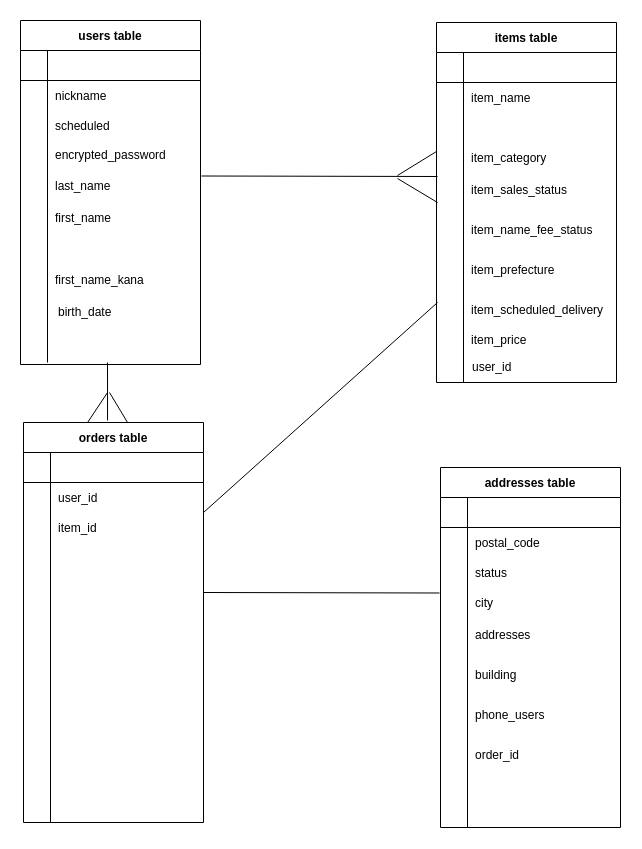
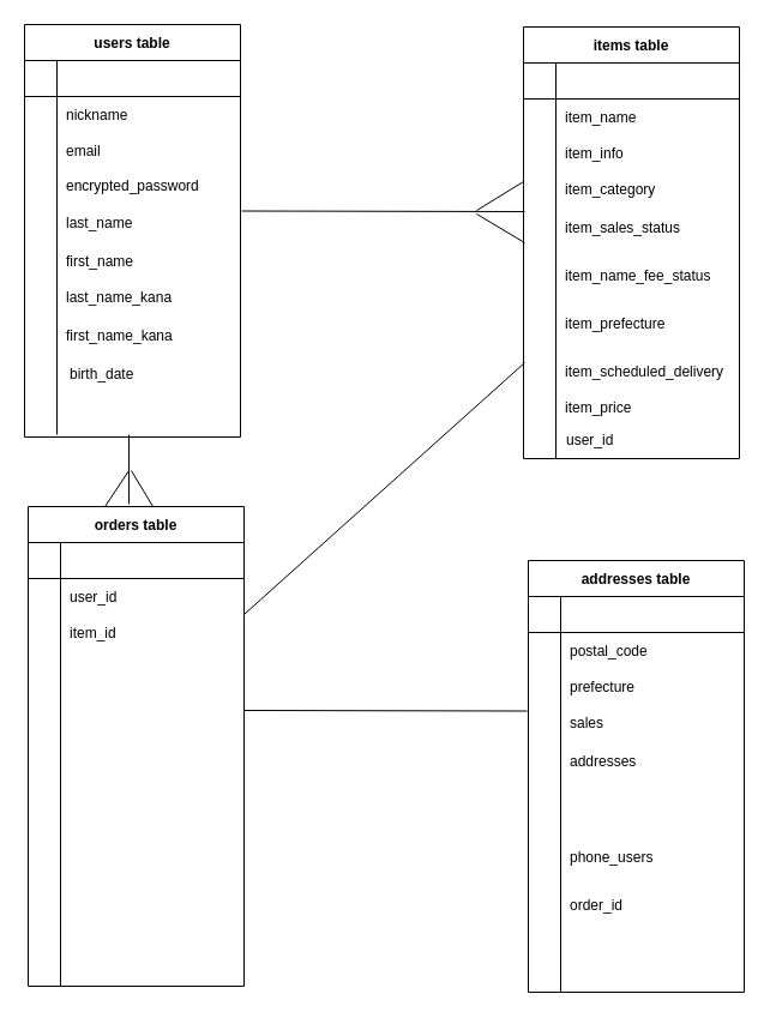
- <mxCell id="11" value="scheduled" style="shape=partialRectangle;connectable=0;fillColor=none;top=0;left=0;bottom=0;right=0;align=left;spacingLeft=6;overflow=hidden;" vertex="1" parent="9"><mxGeometry x="27" width="153" height="30" as="geometry"><mxRectangle width="153" height="30" as="alternateBounds" /></mxGeometry></mxCell>
+ <mxCell id="11" value="email" style="shape=partialRectangle;connectable=0;fillColor=none;top=0;left=0;bottom=0;right=0;align=left;spacingLeft=6;overflow=hidden;" vertex="1" parent="9"><mxGeometry x="27" width="153" height="30" as="geometry"><mxRectangle width="153" height="30" as="alternateBounds" /></mxGeometry></mxCell>
+ <mxCell id="29" value="item_info" style="shape=partialRectangle;connectable=0;fillColor=none;top=0;left=0;bottom=0;right=0;align=left;spacingLeft=6;overflow=hidden;" vertex="1" parent="27"><mxGeometry x="27" width="153" height="30" as="geometry"><mxRectangle width="153" height="30" as="alternateBounds" /></mxGeometry></mxCell>
+ <mxCell id="18" value="last_name_kana" style="shape=partialRectangle;connectable=0;fillColor=none;top=0;left=0;bottom=0;right=0;align=left;spacingLeft=6;overflow=hidden;" vertex="1" parent="1"><mxGeometry x="47" y="232" width="153" height="30" as="geometry"><mxRectangle width="153" height="30" as="alternateBounds" /></mxGeometry></mxCell>
- <mxCell id="73" value="status" style="shape=partialRectangle;connectable=0;fillColor=none;top=0;left=0;bottom=0;right=0;align=left;spacingLeft=6;overflow=hidden;" vertex="1" parent="71"><mxGeometry x="27" width="153" height="30" as="geometry"><mxRectangle width="153" height="30" as="alternateBounds" /></mxGeometry></mxCell>
+ <mxCell id="73" value="prefecture" style="shape=partialRectangle;connectable=0;fillColor=none;top=0;left=0;bottom=0;right=0;align=left;spacingLeft=6;overflow=hidden;" vertex="1" parent="71"><mxGeometry x="27" width="153" height="30" as="geometry"><mxRectangle width="153" height="30" as="alternateBounds" /></mxGeometry></mxCell>
- <mxCell id="76" value="city" style="shape=partialRectangle;connectable=0;fillColor=none;top=0;left=0;bottom=0;right=0;align=left;spacingLeft=6;overflow=hidden;" vertex="1" parent="74"><mxGeometry x="27" width="153" height="30" as="geometry"><mxRectangle width="153" height="30" as="alternateBounds" /></mxGeometry></mxCell>
+ <mxCell id="76" value="sales" style="shape=partialRectangle;connectable=0;fillColor=none;top=0;left=0;bottom=0;right=0;align=left;spacingLeft=6;overflow=hidden;" vertex="1" parent="74"><mxGeometry x="27" width="153" height="30" as="geometry"><mxRectangle width="153" height="30" as="alternateBounds" /></mxGeometry></mxCell>
- <mxCell id="79" value="building" style="shape=partialRectangle;connectable=0;fillColor=none;top=0;left=0;bottom=0;right=0;align=left;spacingLeft=6;overflow=hidden;" vertex="1" parent="1"><mxGeometry x="467" y="659" width="153" height="30" as="geometry"><mxRectangle width="153" height="30" as="alternateBounds" /></mxGeometry></mxCell>
